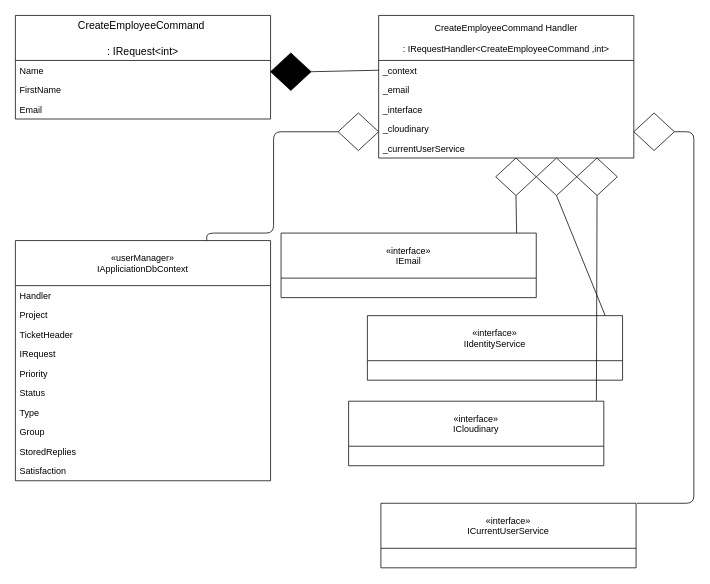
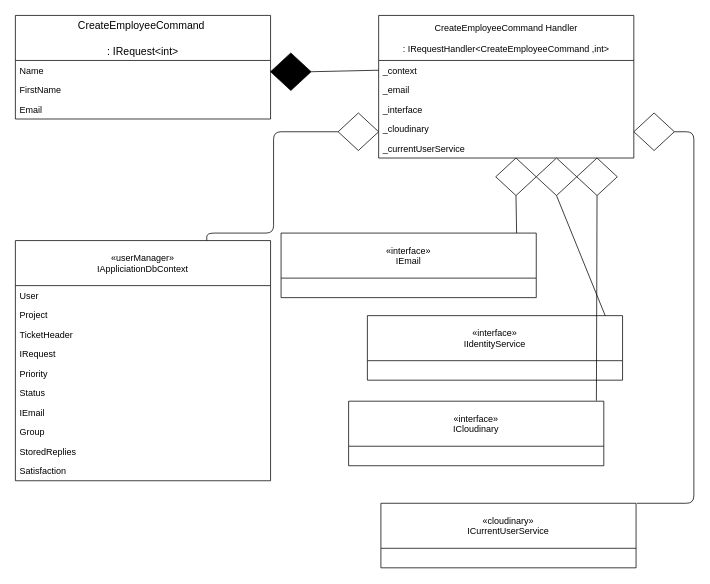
- <mxCell id="3" value="Handler" style="text;strokeColor=none;fillColor=none;align=left;verticalAlign=top;spacingLeft=4;spacingRight=4;overflow=hidden;rotatable=0;points=[[0,0.5],[1,0.5]];portConstraint=eastwest;" parent="2" vertex="1"><mxGeometry y="60" width="340" height="26" as="geometry" /></mxCell>
+ <mxCell id="3" value="User" style="text;strokeColor=none;fillColor=none;align=left;verticalAlign=top;spacingLeft=4;spacingRight=4;overflow=hidden;rotatable=0;points=[[0,0.5],[1,0.5]];portConstraint=eastwest;" parent="2" vertex="1"><mxGeometry y="60" width="340" height="26" as="geometry" /></mxCell>
- <mxCell id="9" value="Type" style="text;strokeColor=none;fillColor=none;align=left;verticalAlign=top;spacingLeft=4;spacingRight=4;overflow=hidden;rotatable=0;points=[[0,0.5],[1,0.5]];portConstraint=eastwest;" parent="2" vertex="1"><mxGeometry y="216" width="340" height="26" as="geometry" /></mxCell>
+ <mxCell id="9" value="IEmail" style="text;strokeColor=none;fillColor=none;align=left;verticalAlign=top;spacingLeft=4;spacingRight=4;overflow=hidden;rotatable=0;points=[[0,0.5],[1,0.5]];portConstraint=eastwest;" parent="2" vertex="1"><mxGeometry y="216" width="340" height="26" as="geometry" /></mxCell>
- <mxCell id="36" value="«interface»&#10;ICurrentUserService" style="swimlane;fontStyle=0;childLayout=stackLayout;horizontal=1;startSize=60;fillColor=none;horizontalStack=0;resizeParent=1;resizeParentMax=0;resizeLast=0;collapsible=1;marginBottom=0;" parent="1" vertex="1"><mxGeometry x="507" y="670" width="340" height="86" as="geometry" /></mxCell>
+ <mxCell id="36" value="«cloudinary»&#10;ICurrentUserService" style="swimlane;fontStyle=0;childLayout=stackLayout;horizontal=1;startSize=60;fillColor=none;horizontalStack=0;resizeParent=1;resizeParentMax=0;resizeLast=0;collapsible=1;marginBottom=0;" parent="1" vertex="1"><mxGeometry x="507" y="670" width="340" height="86" as="geometry" /></mxCell>
